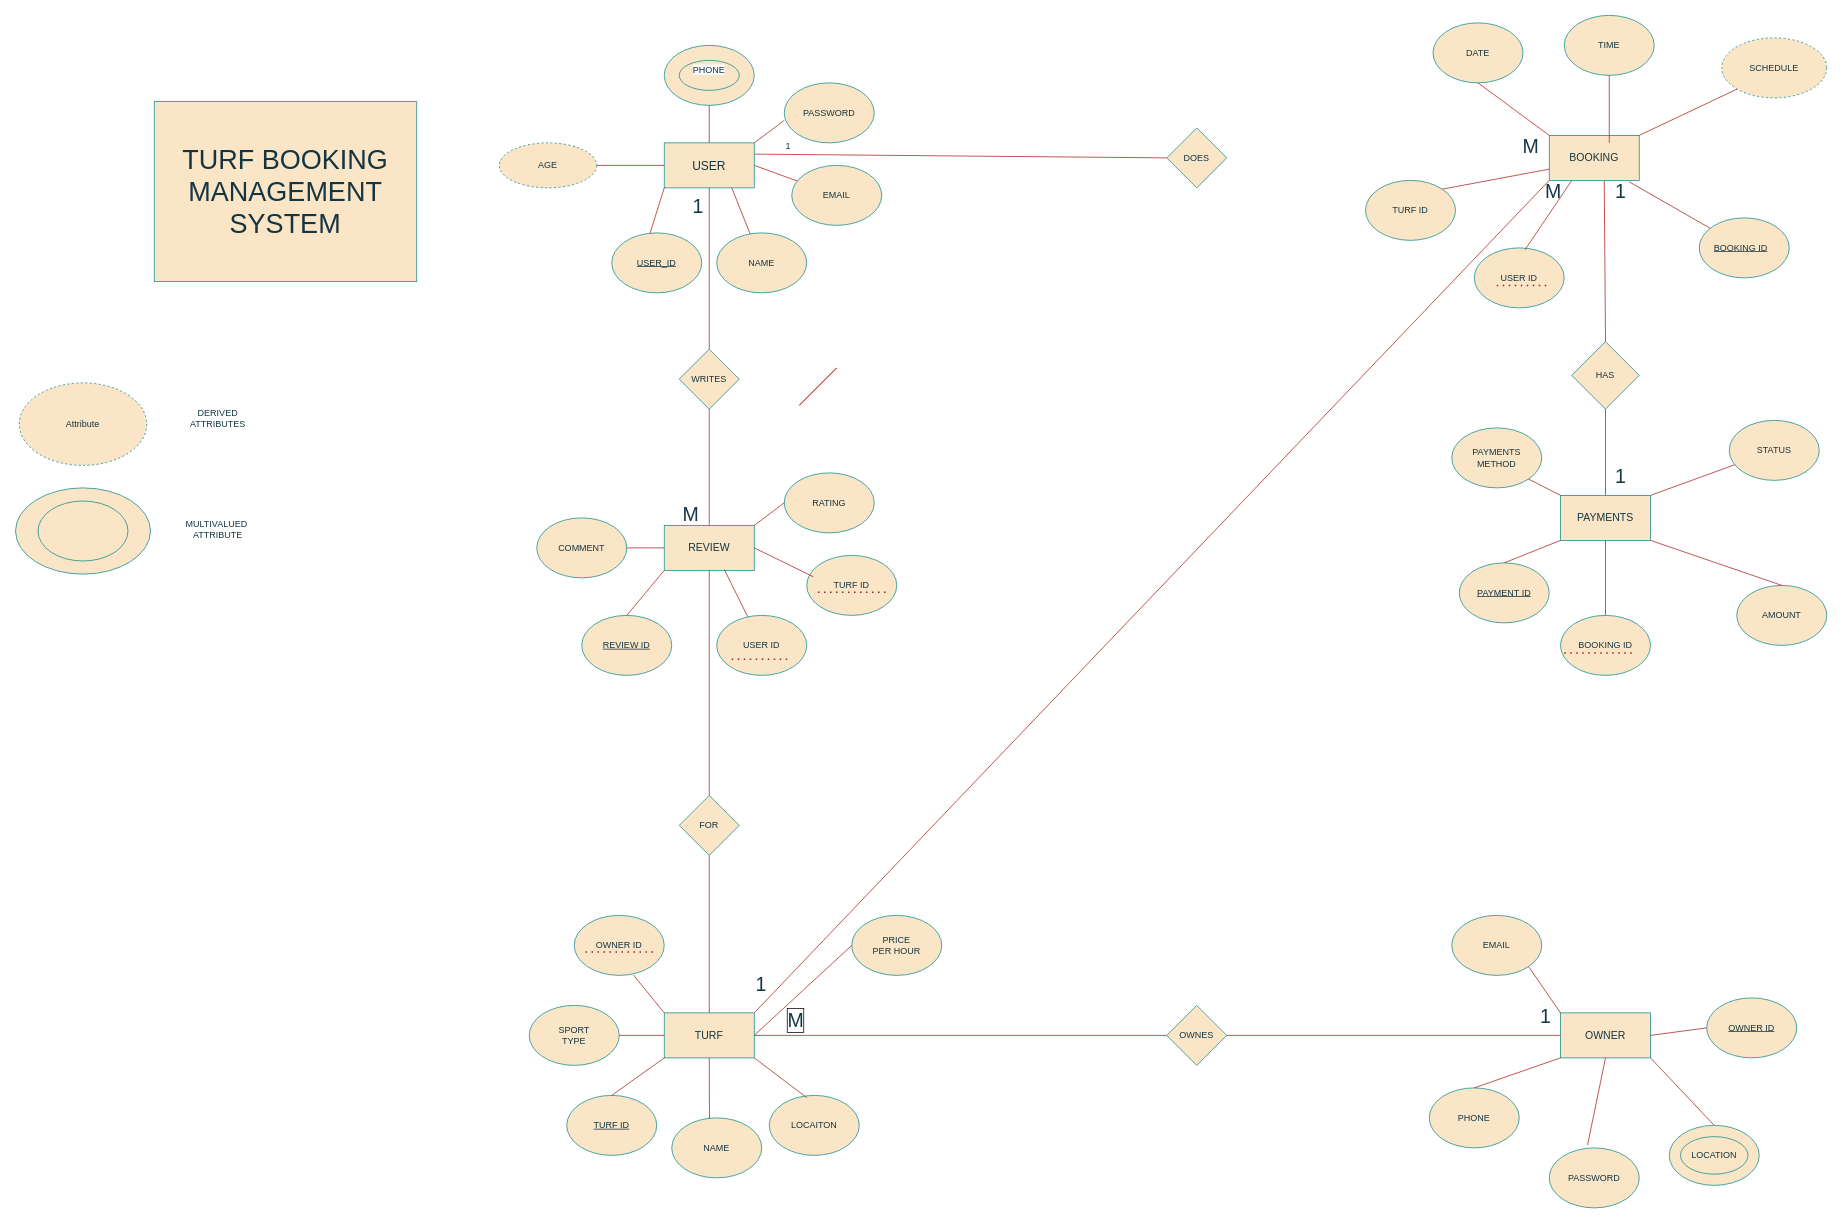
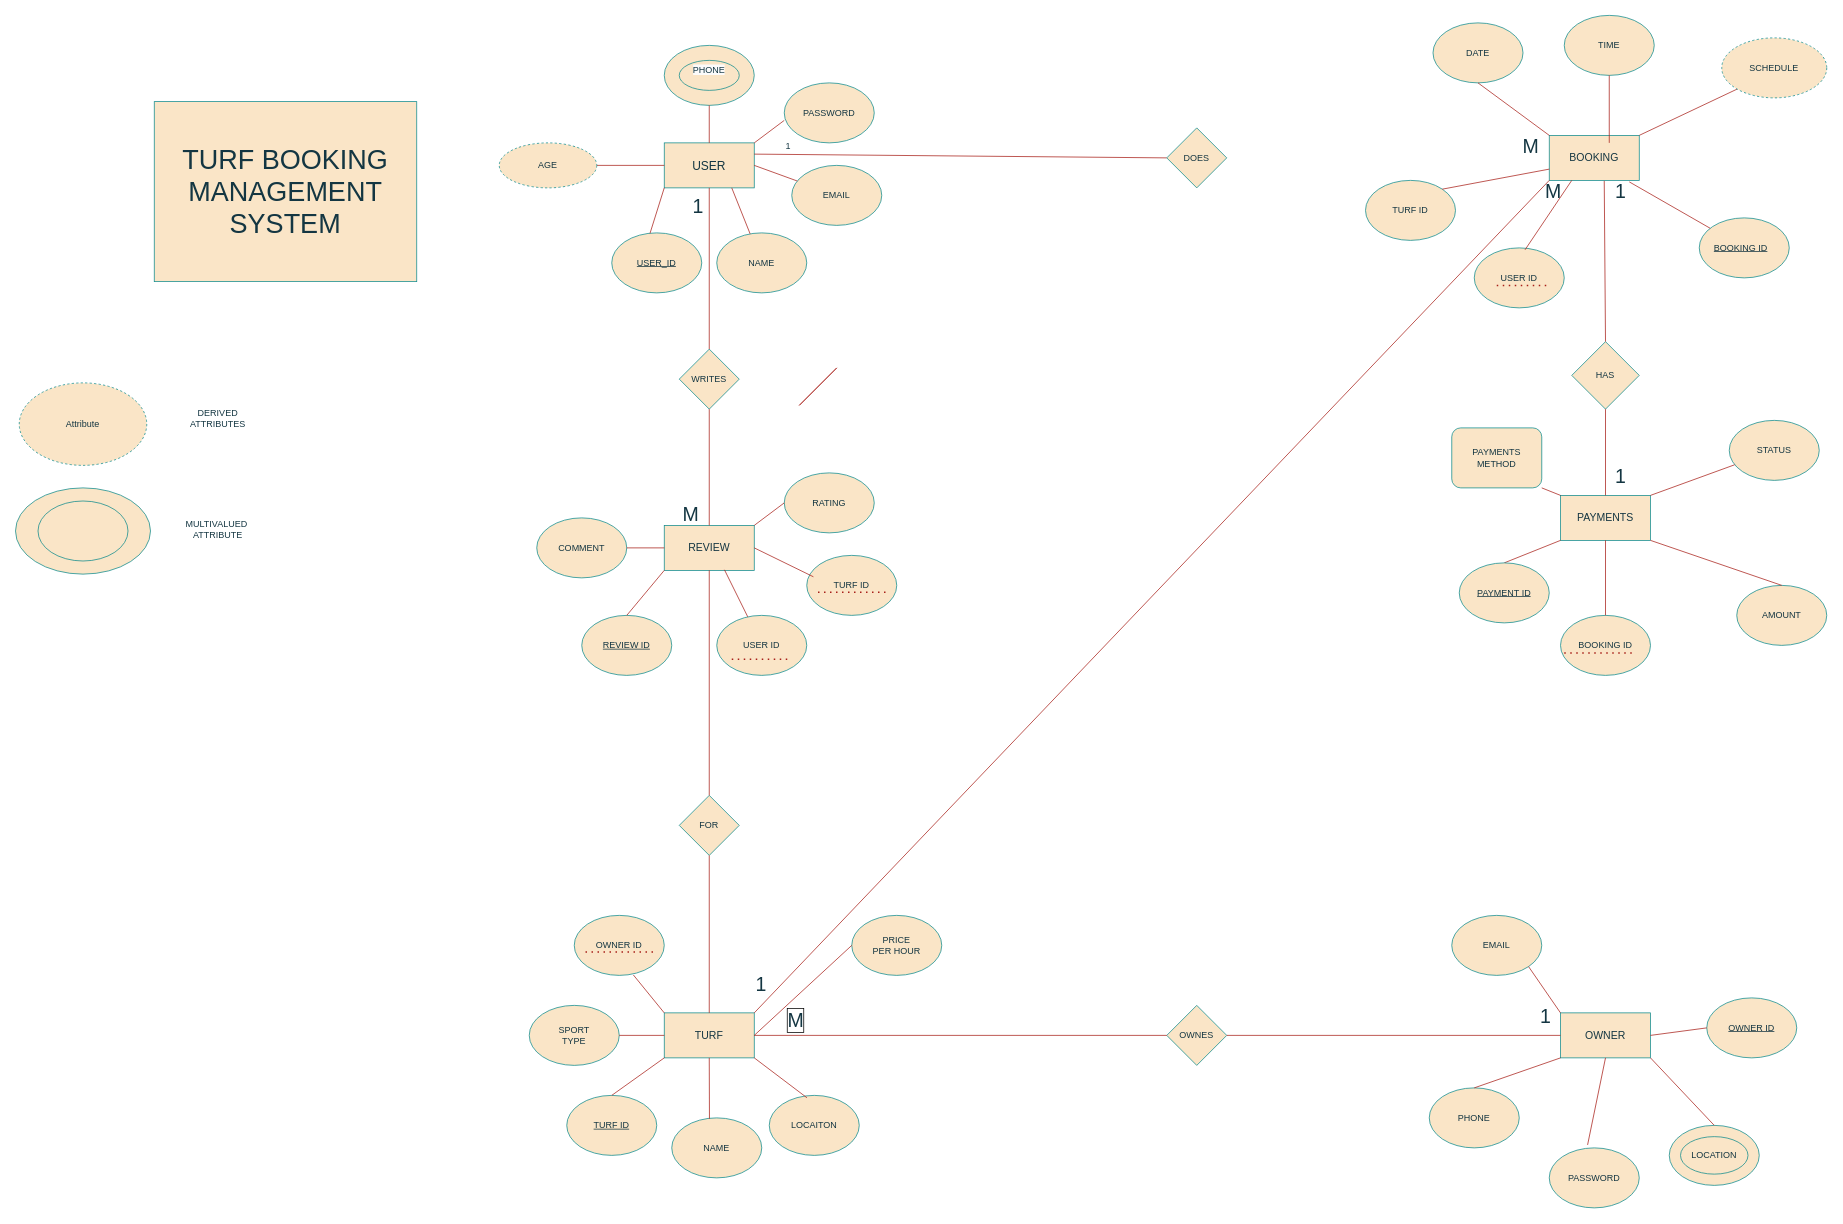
- <mxCell id="37" value="PAYMENTS METHOD" style="ellipse;whiteSpace=wrap;html=1;labelBackgroundColor=none;fillColor=#FAE5C7;strokeColor=#0F8B8D;fontColor=#143642;" parent="1" vertex="1"><mxGeometry x="1935" y="570" width="120" height="80" as="geometry" /></mxCell>
+ <mxCell id="37" value="PAYMENTS METHOD" style="whiteSpace=wrap;html=1;labelBackgroundColor=none;fillColor=#FAE5C7;strokeColor=#0F8B8D;fontColor=#143642;rounded=1;" parent="1" vertex="1"><mxGeometry x="1935" y="570" width="120" height="80" as="geometry" /></mxCell>
